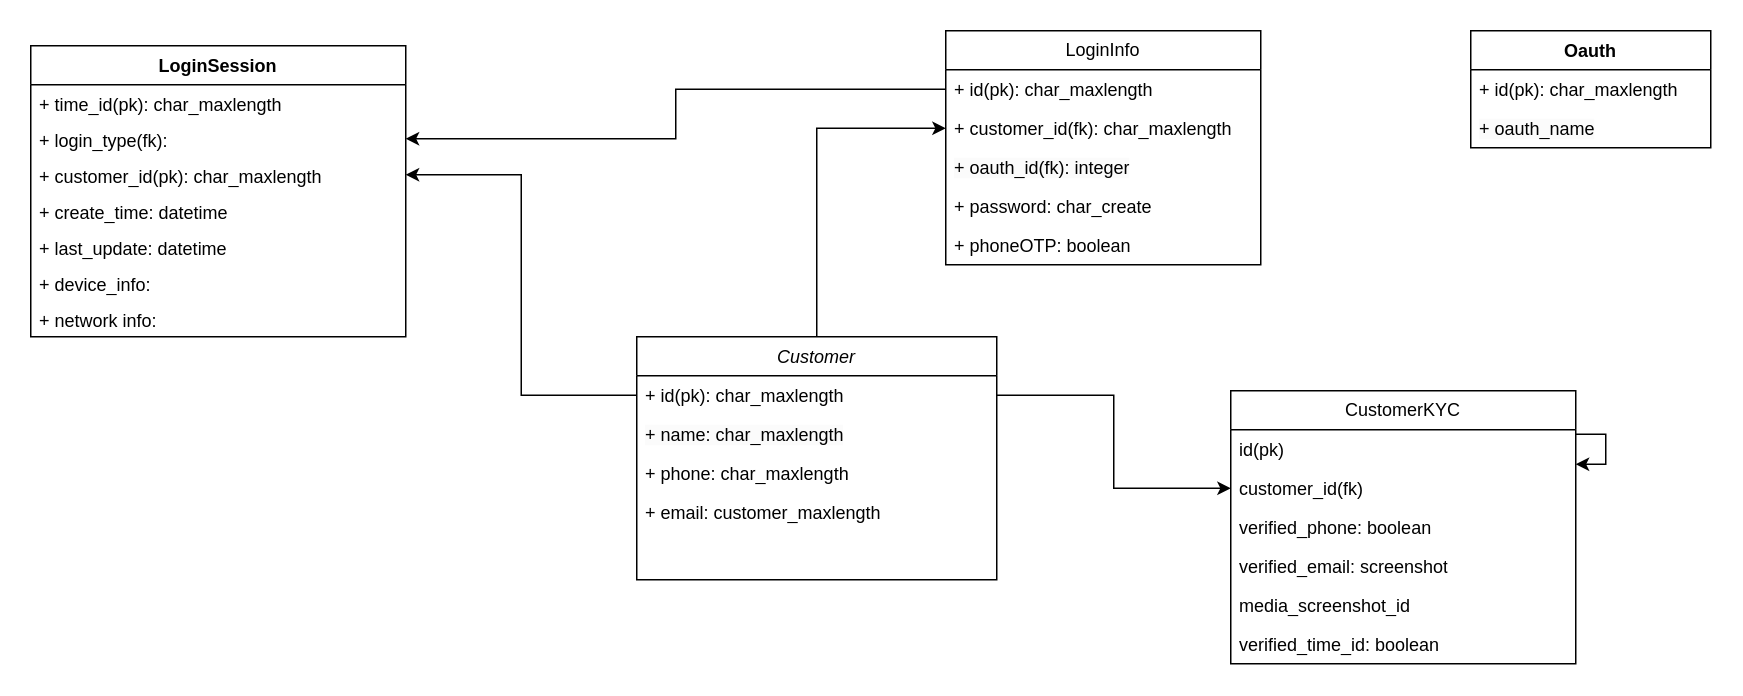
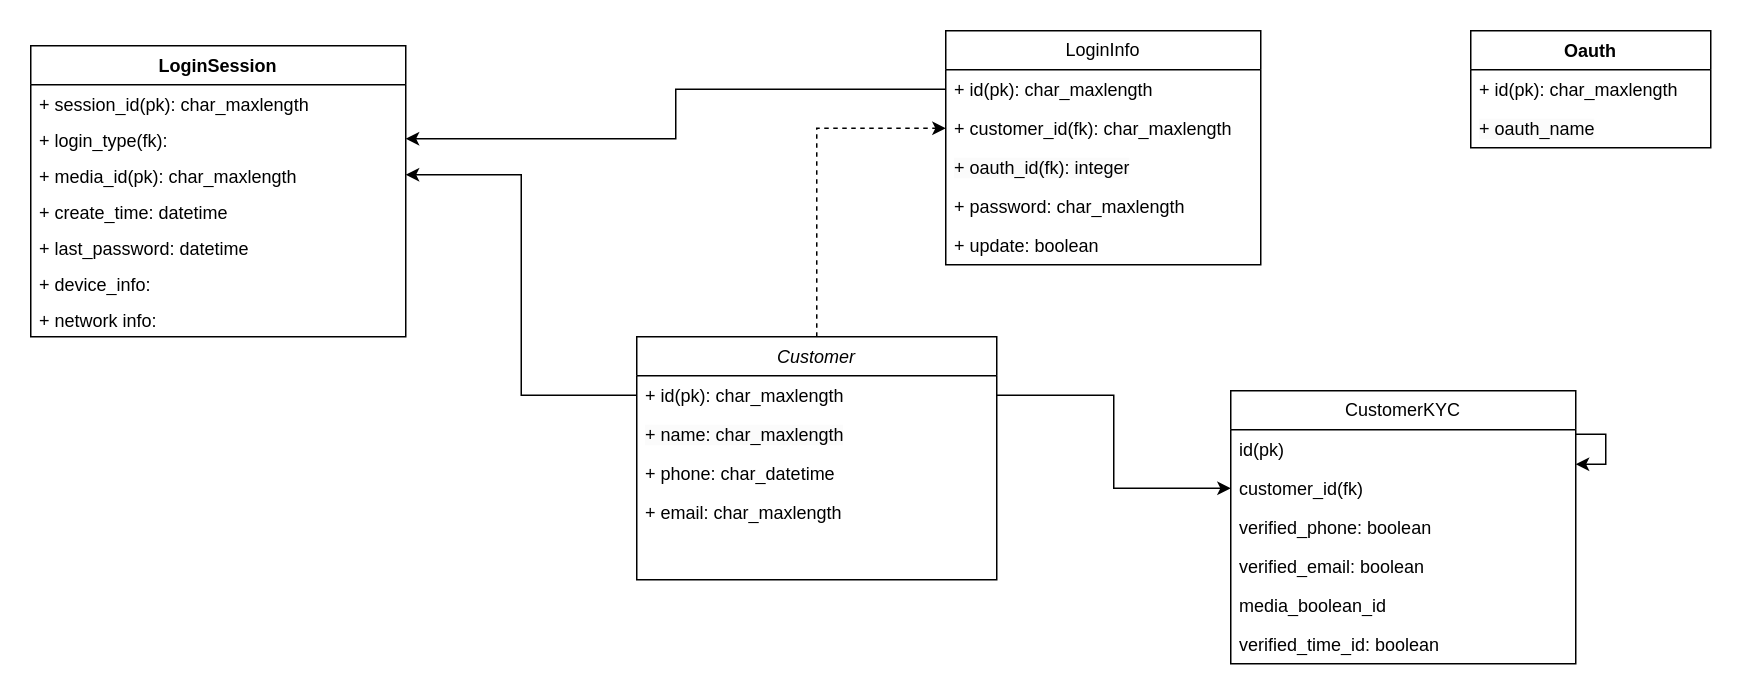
- <mxCell id="9" value="+ time_id(pk): char_maxlength" style="text;strokeColor=none;fillColor=none;align=left;verticalAlign=top;spacingLeft=4;spacingRight=4;overflow=hidden;rotatable=0;points=[[0,0.5],[1,0.5]];portConstraint=eastwest;whiteSpace=wrap;html=1;" vertex="1" parent="8"><mxGeometry y="26" width="250" height="24" as="geometry" /></mxCell>
+ <mxCell id="9" value="+ session_id(pk): char_maxlength" style="text;strokeColor=none;fillColor=none;align=left;verticalAlign=top;spacingLeft=4;spacingRight=4;overflow=hidden;rotatable=0;points=[[0,0.5],[1,0.5]];portConstraint=eastwest;whiteSpace=wrap;html=1;" vertex="1" parent="8"><mxGeometry y="26" width="250" height="24" as="geometry" /></mxCell>
- <mxCell id="2" style="edgeStyle=orthogonalEdgeStyle;rounded=0;orthogonalLoop=1;jettySize=auto;html=1;" edge="1" parent="1" source="3" target="21"><mxGeometry relative="1" as="geometry" /></mxCell>
+ <mxCell id="2" style="edgeStyle=orthogonalEdgeStyle;rounded=0;orthogonalLoop=1;jettySize=auto;html=1;dashed=1;" edge="1" parent="1" source="3" target="21"><mxGeometry relative="1" as="geometry" /></mxCell>
- <mxCell id="11" value="+ customer_id(pk): char_maxlength" style="text;strokeColor=none;fillColor=none;align=left;verticalAlign=top;spacingLeft=4;spacingRight=4;overflow=hidden;rotatable=0;points=[[0,0.5],[1,0.5]];portConstraint=eastwest;whiteSpace=wrap;html=1;" vertex="1" parent="8"><mxGeometry y="74" width="250" height="24" as="geometry" /></mxCell>
+ <mxCell id="11" value="+ media_id(pk): char_maxlength" style="text;strokeColor=none;fillColor=none;align=left;verticalAlign=top;spacingLeft=4;spacingRight=4;overflow=hidden;rotatable=0;points=[[0,0.5],[1,0.5]];portConstraint=eastwest;whiteSpace=wrap;html=1;" vertex="1" parent="8"><mxGeometry y="74" width="250" height="24" as="geometry" /></mxCell>
- <mxCell id="23" value="+ password: char_create" style="text;strokeColor=none;fillColor=none;align=left;verticalAlign=top;spacingLeft=4;spacingRight=4;overflow=hidden;rotatable=0;points=[[0,0.5],[1,0.5]];portConstraint=eastwest;whiteSpace=wrap;html=1;" vertex="1" parent="19"><mxGeometry y="104" width="210" height="26" as="geometry" /></mxCell>
+ <mxCell id="23" value="+ password: char_maxlength" style="text;strokeColor=none;fillColor=none;align=left;verticalAlign=top;spacingLeft=4;spacingRight=4;overflow=hidden;rotatable=0;points=[[0,0.5],[1,0.5]];portConstraint=eastwest;whiteSpace=wrap;html=1;" vertex="1" parent="19"><mxGeometry y="104" width="210" height="26" as="geometry" /></mxCell>
- <mxCell id="24" value="+ phoneOTP: boolean" style="text;strokeColor=none;fillColor=none;align=left;verticalAlign=top;spacingLeft=4;spacingRight=4;overflow=hidden;rotatable=0;points=[[0,0.5],[1,0.5]];portConstraint=eastwest;whiteSpace=wrap;html=1;" vertex="1" parent="19"><mxGeometry y="130" width="210" height="26" as="geometry" /></mxCell>
+ <mxCell id="24" value="+ update: boolean" style="text;strokeColor=none;fillColor=none;align=left;verticalAlign=top;spacingLeft=4;spacingRight=4;overflow=hidden;rotatable=0;points=[[0,0.5],[1,0.5]];portConstraint=eastwest;whiteSpace=wrap;html=1;" vertex="1" parent="19"><mxGeometry y="130" width="210" height="26" as="geometry" /></mxCell>
- <mxCell id="13" value="+ last_update: datetime" style="text;strokeColor=none;fillColor=none;align=left;verticalAlign=top;spacingLeft=4;spacingRight=4;overflow=hidden;rotatable=0;points=[[0,0.5],[1,0.5]];portConstraint=eastwest;whiteSpace=wrap;html=1;" vertex="1" parent="8"><mxGeometry y="122" width="250" height="24" as="geometry" /></mxCell>
+ <mxCell id="13" value="+ last_password: datetime" style="text;strokeColor=none;fillColor=none;align=left;verticalAlign=top;spacingLeft=4;spacingRight=4;overflow=hidden;rotatable=0;points=[[0,0.5],[1,0.5]];portConstraint=eastwest;whiteSpace=wrap;html=1;" vertex="1" parent="8"><mxGeometry y="122" width="250" height="24" as="geometry" /></mxCell>
- <mxCell id="6" value="+ phone: char_maxlength" style="text;strokeColor=none;fillColor=none;align=left;verticalAlign=top;spacingLeft=4;spacingRight=4;overflow=hidden;rotatable=0;points=[[0,0.5],[1,0.5]];portConstraint=eastwest;whiteSpace=wrap;html=1;" vertex="1" parent="3"><mxGeometry y="78" width="240" height="26" as="geometry" /></mxCell>
+ <mxCell id="6" value="+ phone: char_datetime" style="text;strokeColor=none;fillColor=none;align=left;verticalAlign=top;spacingLeft=4;spacingRight=4;overflow=hidden;rotatable=0;points=[[0,0.5],[1,0.5]];portConstraint=eastwest;whiteSpace=wrap;html=1;" vertex="1" parent="3"><mxGeometry y="78" width="240" height="26" as="geometry" /></mxCell>
- <mxCell id="7" value="+ email: customer_maxlength" style="text;strokeColor=none;fillColor=none;align=left;verticalAlign=top;spacingLeft=4;spacingRight=4;overflow=hidden;rotatable=0;points=[[0,0.5],[1,0.5]];portConstraint=eastwest;whiteSpace=wrap;html=1;" vertex="1" parent="3"><mxGeometry y="104" width="240" height="26" as="geometry" /></mxCell>
+ <mxCell id="7" value="+ email: char_maxlength" style="text;strokeColor=none;fillColor=none;align=left;verticalAlign=top;spacingLeft=4;spacingRight=4;overflow=hidden;rotatable=0;points=[[0,0.5],[1,0.5]];portConstraint=eastwest;whiteSpace=wrap;html=1;" vertex="1" parent="3"><mxGeometry y="104" width="240" height="26" as="geometry" /></mxCell>
- <mxCell id="29" value="verified_email: screenshot" style="text;strokeColor=none;fillColor=none;align=left;verticalAlign=top;spacingLeft=4;spacingRight=4;overflow=hidden;rotatable=0;points=[[0,0.5],[1,0.5]];portConstraint=eastwest;whiteSpace=wrap;html=1;" vertex="1" parent="25"><mxGeometry y="104" width="230" height="26" as="geometry" /></mxCell>
+ <mxCell id="29" value="verified_email: boolean" style="text;strokeColor=none;fillColor=none;align=left;verticalAlign=top;spacingLeft=4;spacingRight=4;overflow=hidden;rotatable=0;points=[[0,0.5],[1,0.5]];portConstraint=eastwest;whiteSpace=wrap;html=1;" vertex="1" parent="25"><mxGeometry y="104" width="230" height="26" as="geometry" /></mxCell>
- <mxCell id="30" value="media_screenshot_id" style="text;strokeColor=none;fillColor=none;align=left;verticalAlign=top;spacingLeft=4;spacingRight=4;overflow=hidden;rotatable=0;points=[[0,0.5],[1,0.5]];portConstraint=eastwest;whiteSpace=wrap;html=1;" vertex="1" parent="25"><mxGeometry y="130" width="230" height="26" as="geometry" /></mxCell>
+ <mxCell id="30" value="media_boolean_id" style="text;strokeColor=none;fillColor=none;align=left;verticalAlign=top;spacingLeft=4;spacingRight=4;overflow=hidden;rotatable=0;points=[[0,0.5],[1,0.5]];portConstraint=eastwest;whiteSpace=wrap;html=1;" vertex="1" parent="25"><mxGeometry y="130" width="230" height="26" as="geometry" /></mxCell>
